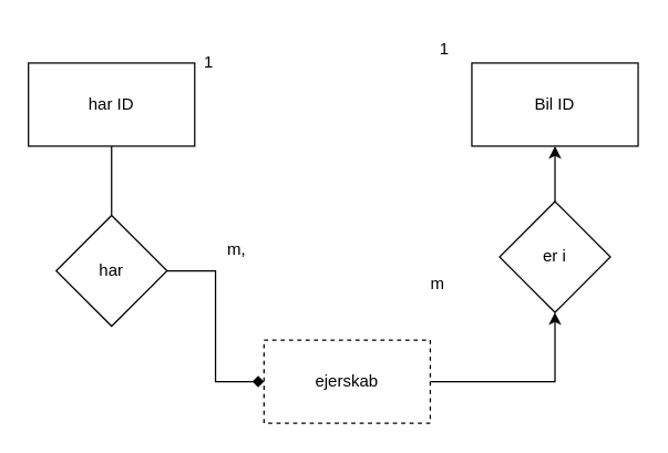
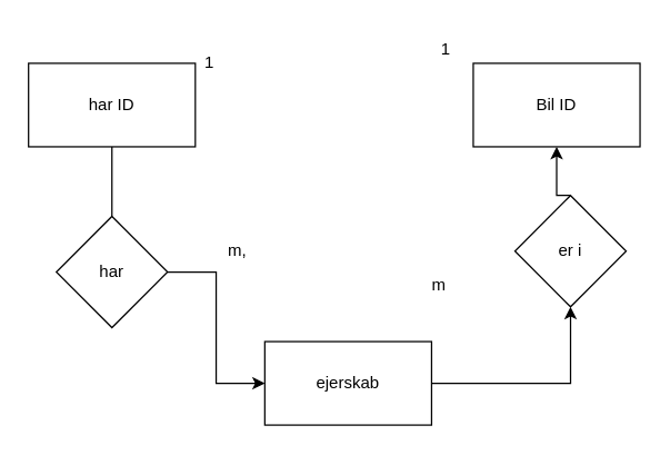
- <mxCell id="7" value="er i" style="rhombus;whiteSpace=wrap;html=1;" vertex="1" parent="1"><mxGeometry x="360" y="145" width="80" height="80" as="geometry" /></mxCell>
+ <mxCell id="7" value="er i" style="rhombus;whiteSpace=wrap;html=1;" vertex="1" parent="1"><mxGeometry x="370" y="140" width="80" height="80" as="geometry" /></mxCell>
- <mxCell id="4" style="edgeStyle=orthogonalEdgeStyle;rounded=0;orthogonalLoop=1;jettySize=auto;html=1;exitX=1;exitY=0.5;exitDx=0;exitDy=0;entryX=0;entryY=0.5;entryDx=0;entryDy=0;endArrow=diamond;" edge="1" parent="1" source="5" target="9"><mxGeometry relative="1" as="geometry" /></mxCell>
+ <mxCell id="4" style="edgeStyle=orthogonalEdgeStyle;rounded=0;orthogonalLoop=1;jettySize=auto;html=1;exitX=1;exitY=0.5;exitDx=0;exitDy=0;entryX=0;entryY=0.5;entryDx=0;entryDy=0;" edge="1" parent="1" source="5" target="9"><mxGeometry relative="1" as="geometry" /></mxCell>
- <mxCell id="9" value="ejerskab" style="rounded=0;whiteSpace=wrap;html=1;dashed=1;" vertex="1" parent="1"><mxGeometry x="190" y="245" width="120" height="60" as="geometry" /></mxCell>
+ <mxCell id="9" value="ejerskab" style="rounded=0;whiteSpace=wrap;html=1;" vertex="1" parent="1"><mxGeometry x="190" y="245" width="120" height="60" as="geometry" /></mxCell>
